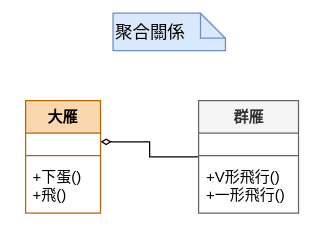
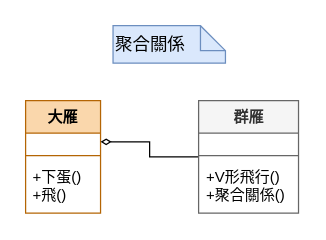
- <mxCell id="11" value="&lt;font style=&quot;font-size: 14px;&quot;&gt;聚合關係&lt;/font&gt;" style="shape=note;size=20;whiteSpace=wrap;html=1;fillColor=#dae8fc;strokeColor=#6c8ebf;align=left;" vertex="1" parent="1"><mxGeometry x="90" y="10" width="90" height="30" as="geometry" /></mxCell>
+ <mxCell id="11" value="&lt;font style=&quot;font-size: 14px;&quot;&gt;聚合關係&lt;/font&gt;" style="shape=note;size=20;whiteSpace=wrap;html=1;fillColor=#dae8fc;strokeColor=#6c8ebf;align=left;" vertex="1" parent="1"><mxGeometry x="90" y="20" width="90" height="30" as="geometry" /></mxCell>
- <mxCell id="10" value="+V形飛行()&lt;br&gt;+一形飛行()" style="text;strokeColor=none;fillColor=none;align=left;verticalAlign=top;spacingLeft=4;spacingRight=4;overflow=hidden;rotatable=0;points=[[0,0.5],[1,0.5]];portConstraint=eastwest;whiteSpace=wrap;html=1;" vertex="1" parent="7"><mxGeometry y="48" width="80" height="42" as="geometry" /></mxCell>
+ <mxCell id="10" value="+V形飛行()&lt;br&gt;+聚合關係()" style="text;strokeColor=none;fillColor=none;align=left;verticalAlign=top;spacingLeft=4;spacingRight=4;overflow=hidden;rotatable=0;points=[[0,0.5],[1,0.5]];portConstraint=eastwest;whiteSpace=wrap;html=1;" vertex="1" parent="7"><mxGeometry y="48" width="80" height="42" as="geometry" /></mxCell>
